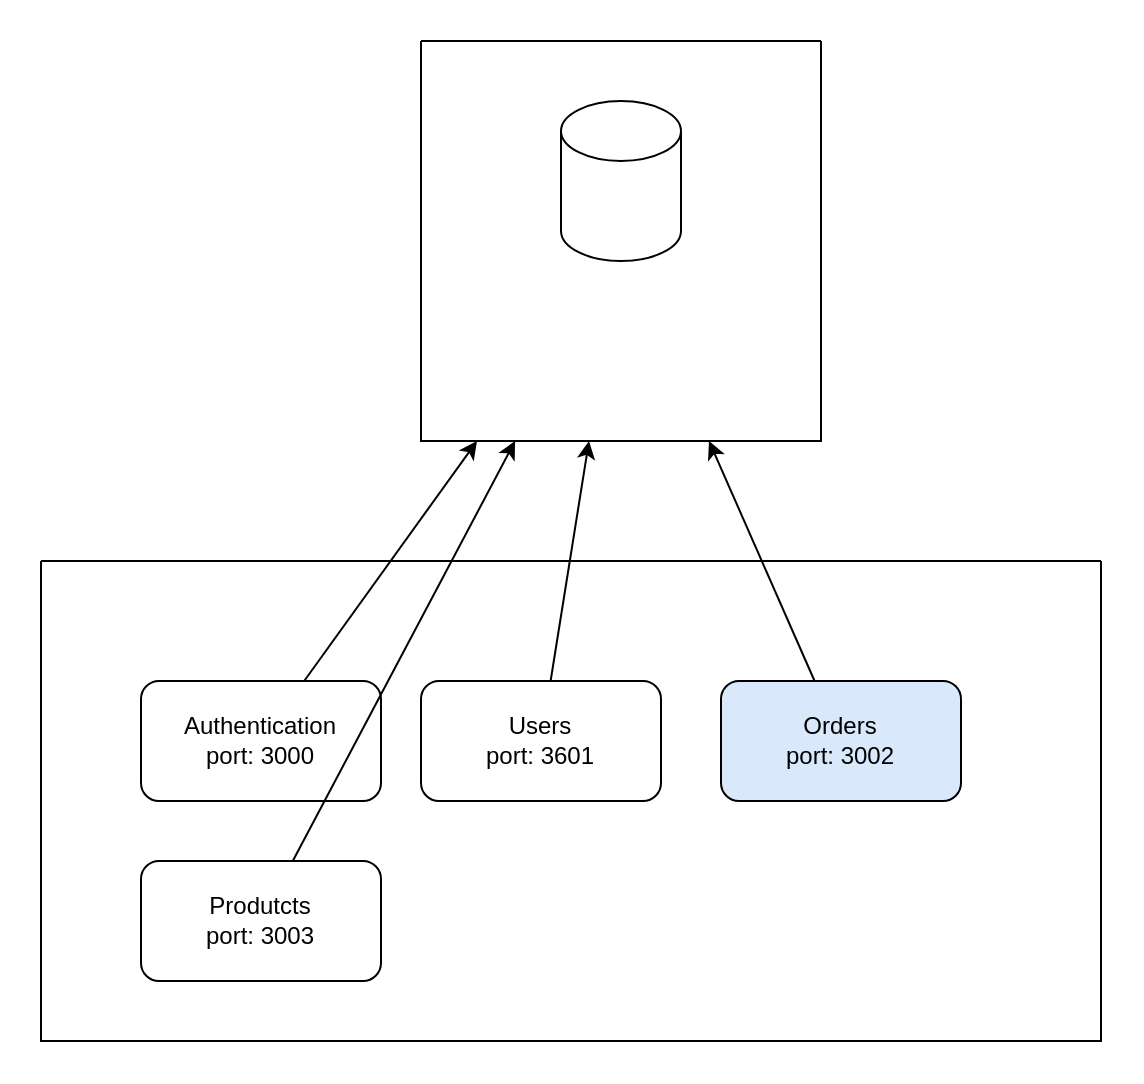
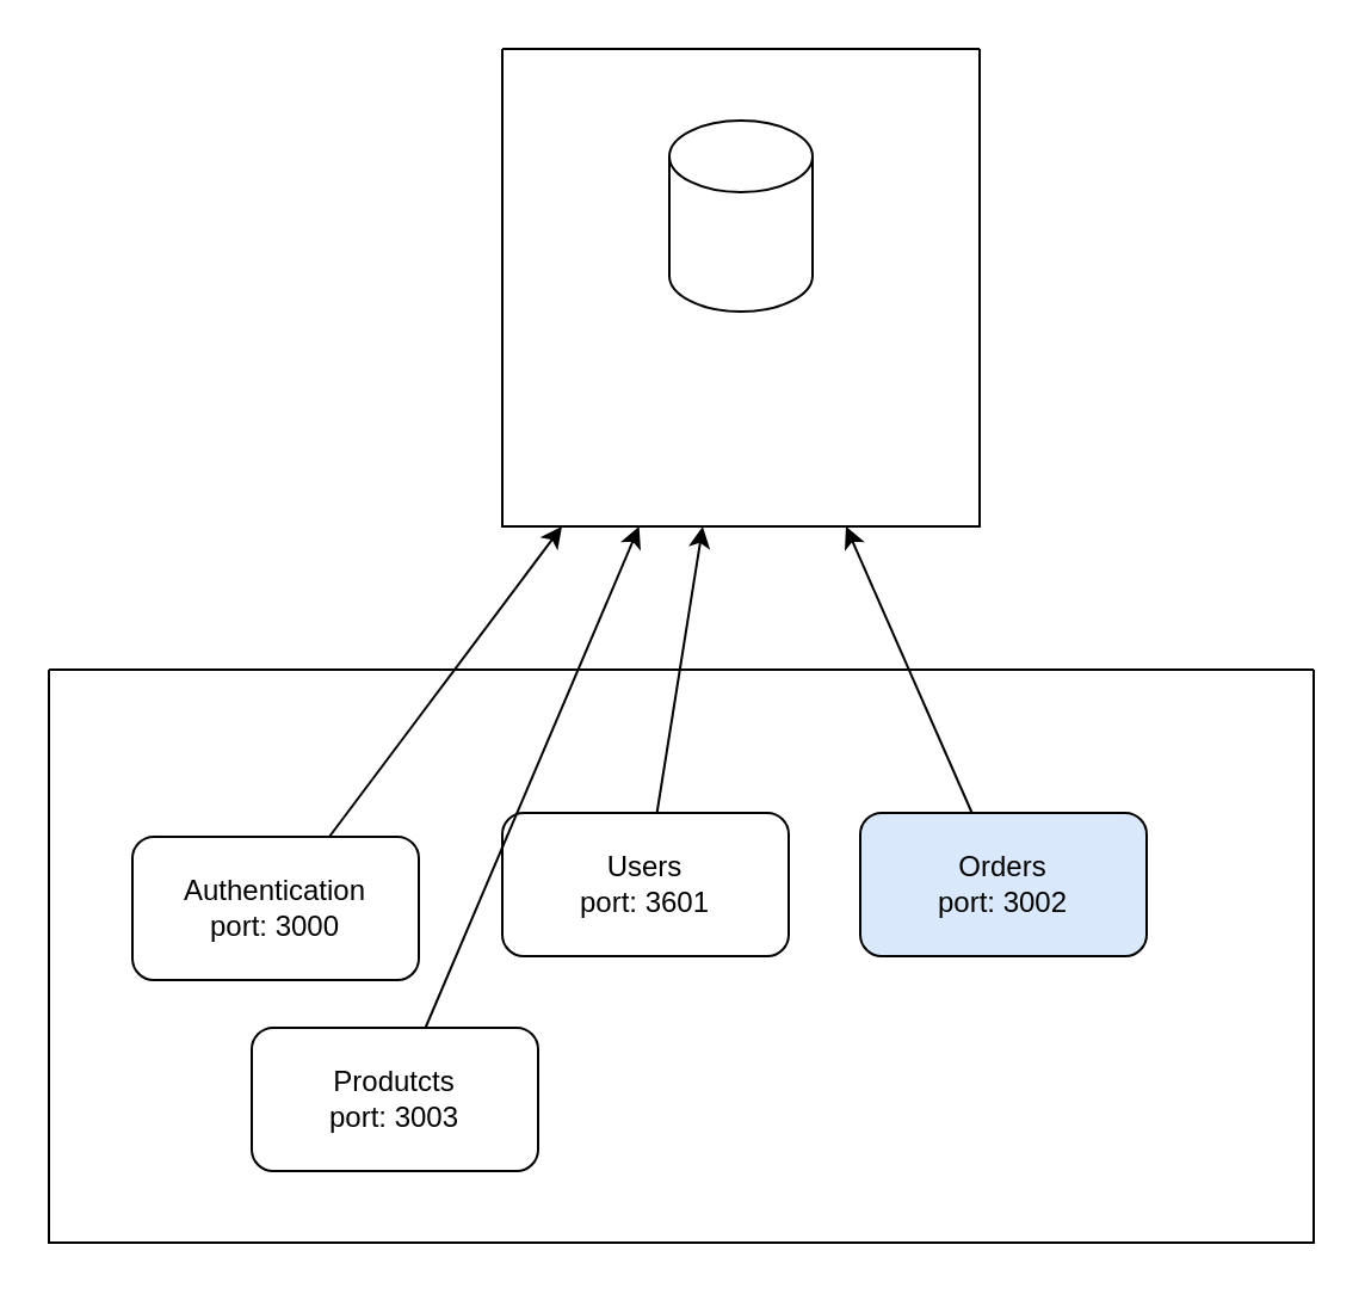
- <mxCell id="3" value="Authentication&lt;br&gt;port: 3000" style="rounded=1;whiteSpace=wrap;html=1;" vertex="1" parent="2"><mxGeometry x="50" y="60" width="120" height="60" as="geometry" /></mxCell>
+ <mxCell id="3" value="Authentication&lt;br&gt;port: 3000" style="rounded=1;whiteSpace=wrap;html=1;" vertex="1" parent="2"><mxGeometry x="35" y="70" width="120" height="60" as="geometry" /></mxCell>
- <mxCell id="6" value="Produtcts&lt;br&gt;port: 3003" style="rounded=1;whiteSpace=wrap;html=1;" vertex="1" parent="2"><mxGeometry x="50" y="150" width="120" height="60" as="geometry" /></mxCell>
+ <mxCell id="6" value="Produtcts&lt;br&gt;port: 3003" style="rounded=1;whiteSpace=wrap;html=1;" vertex="1" parent="2"><mxGeometry x="85" y="150" width="120" height="60" as="geometry" /></mxCell>
